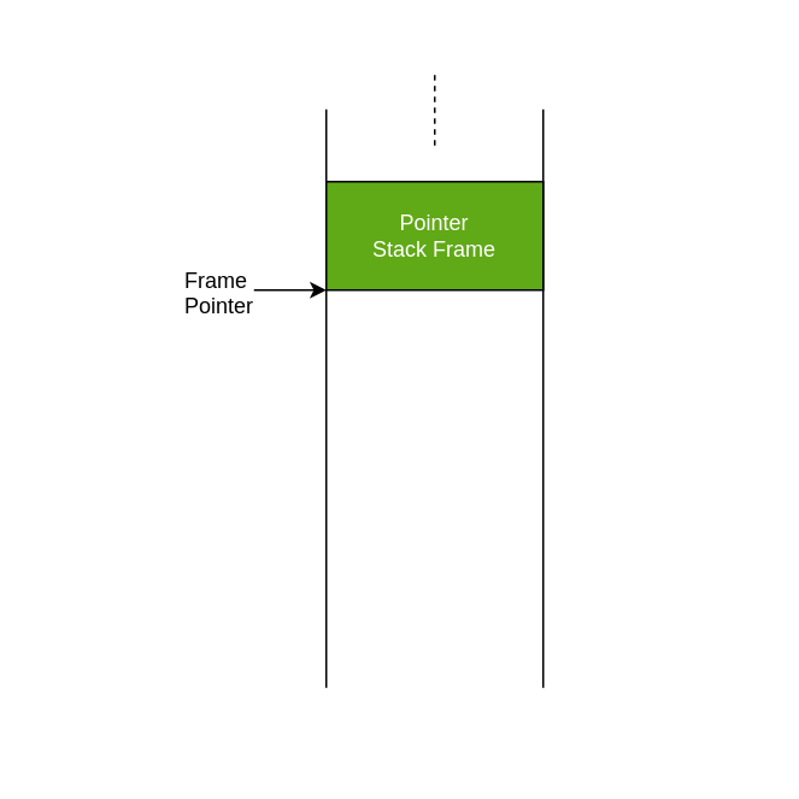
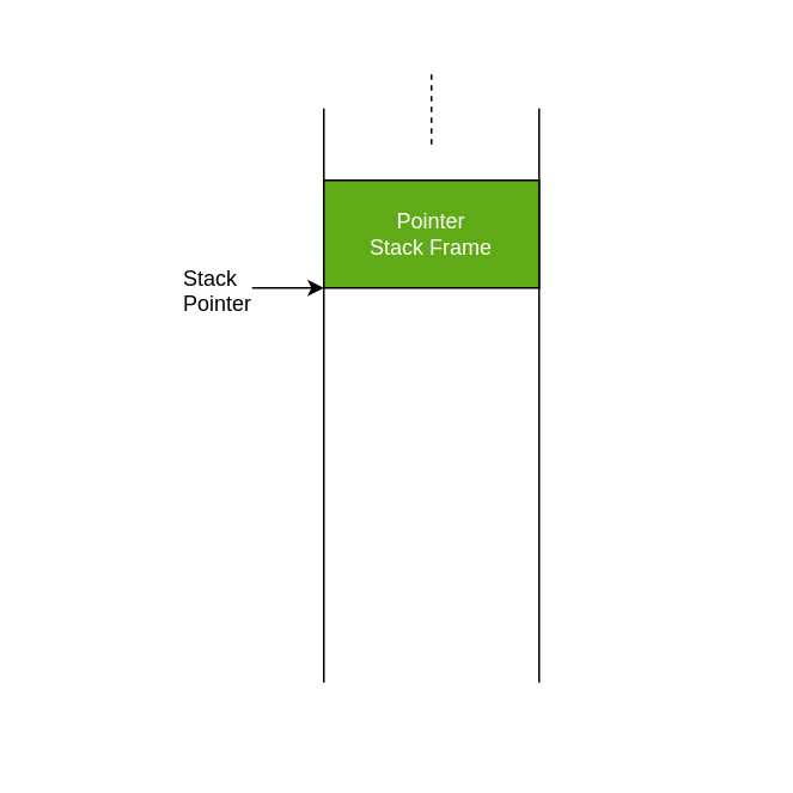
- <mxCell id="7" value="Frame&lt;br&gt;Pointer" style="text;html=1;resizable=0;points=[];autosize=1;align=left;verticalAlign=top;spacingTop=-4;" parent="1" vertex="1"><mxGeometry x="100" y="145" width="50" height="30" as="geometry" /></mxCell>
+ <mxCell id="7" value="Stack&lt;br&gt;Pointer" style="text;html=1;resizable=0;points=[];autosize=1;align=left;verticalAlign=top;spacingTop=-4;" parent="1" vertex="1"><mxGeometry x="100" y="145" width="50" height="30" as="geometry" /></mxCell>
